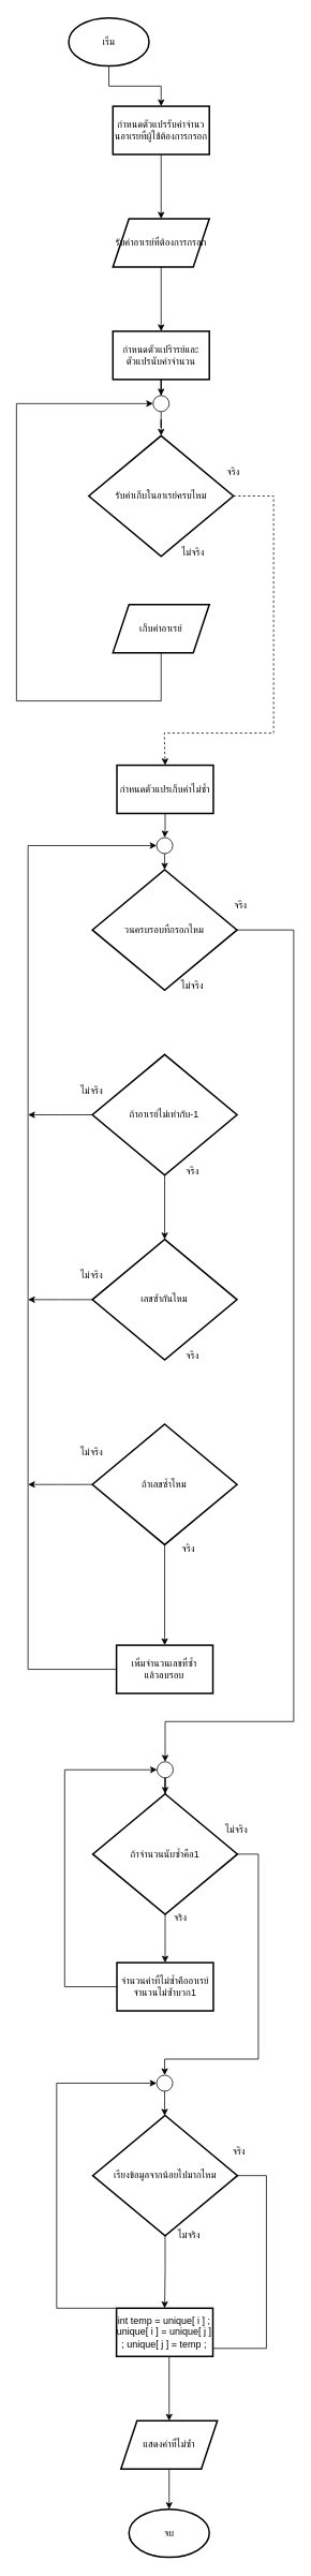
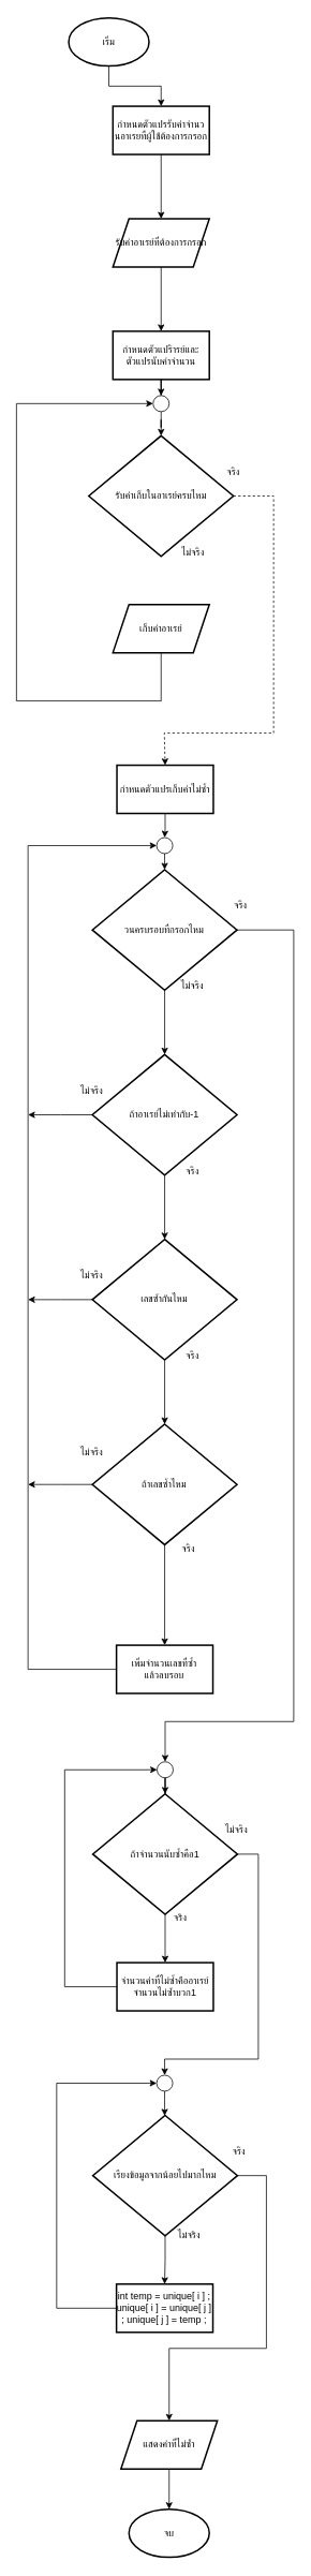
+ <mxCell id="18" value="" style="edgeStyle=orthogonalEdgeStyle;rounded=0;orthogonalLoop=1;jettySize=auto;html=1;" edge="1" parent="1" source="20" target="25"><mxGeometry relative="1" as="geometry" /></mxCell>
+ <mxCell id="27" value="" style="edgeStyle=orthogonalEdgeStyle;rounded=0;orthogonalLoop=1;jettySize=auto;html=1;" edge="1" parent="1" source="29" target="33"><mxGeometry relative="1" as="geometry" /></mxCell>
- <mxCell id="59" value="int temp = unique[ i ] ; unique[ i ] = unique[ j ] ; unique[ j ] = temp ;" style="whiteSpace=wrap;html=1;strokeWidth=2;" vertex="1" parent="1"><mxGeometry x="144.44" y="2870" width="120" height="60" as="geometry" /></mxCell>
+ <mxCell id="59" value="int temp = unique[ i ] ; unique[ i ] = unique[ j ] ; unique[ j ] = temp ;" style="whiteSpace=wrap;html=1;strokeWidth=2;" vertex="1" parent="1"><mxGeometry x="144.44" y="2840" width="120" height="60" as="geometry" /></mxCell>
